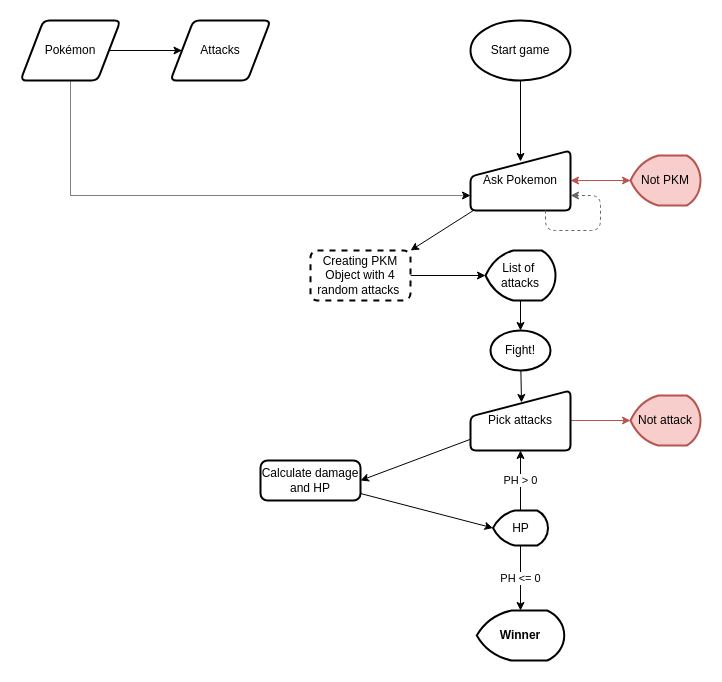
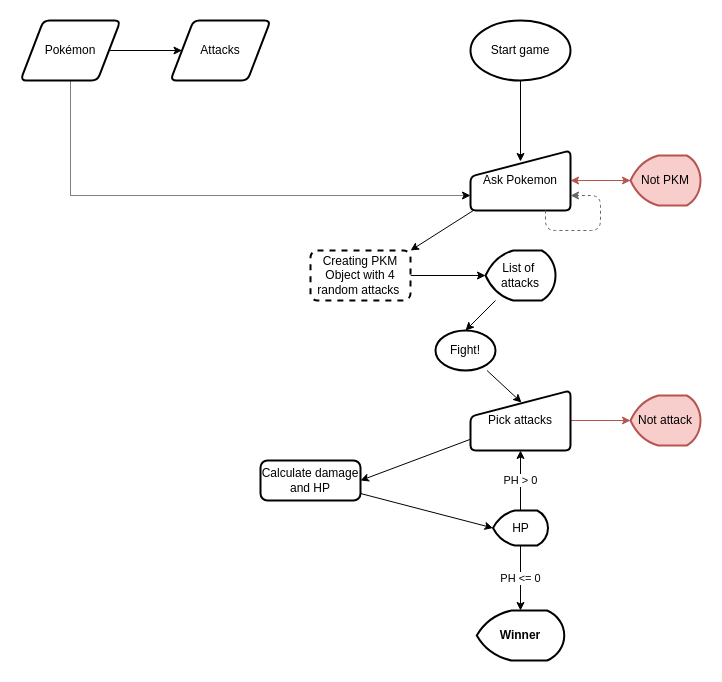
- <mxCell id="24" value="Fight!" style="strokeWidth=2;html=1;shape=mxgraph.flowchart.start_1;whiteSpace=wrap;" vertex="1" parent="1"><mxGeometry x="490" y="330" width="60" height="40" as="geometry" /></mxCell>
+ <mxCell id="24" value="Fight!" style="strokeWidth=2;html=1;shape=mxgraph.flowchart.start_1;whiteSpace=wrap;" vertex="1" parent="1"><mxGeometry x="435" y="330" width="60" height="40" as="geometry" /></mxCell>
